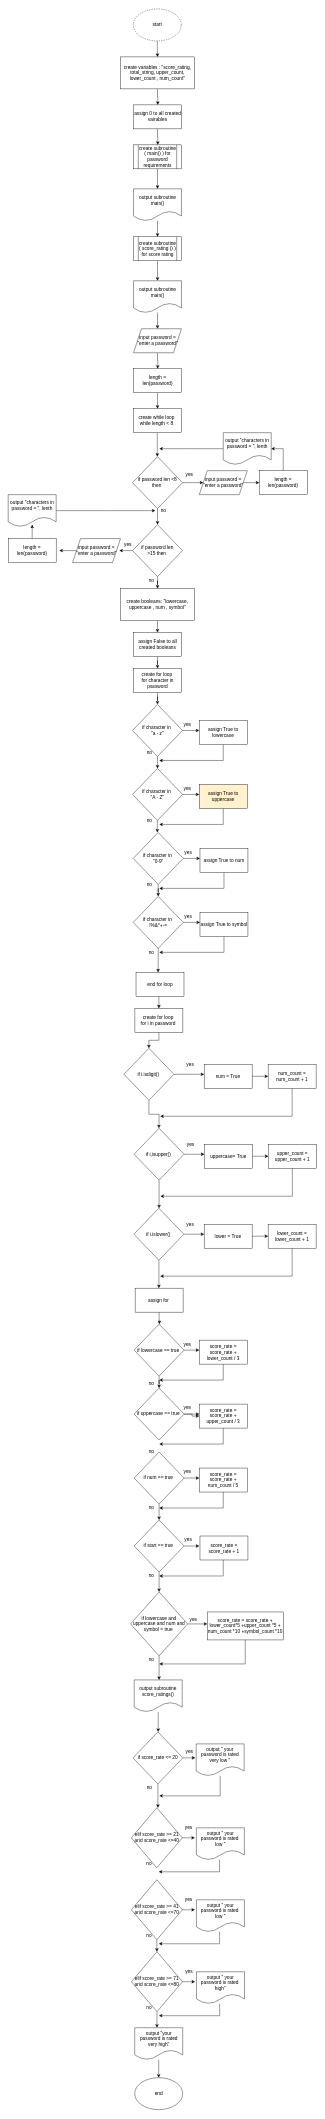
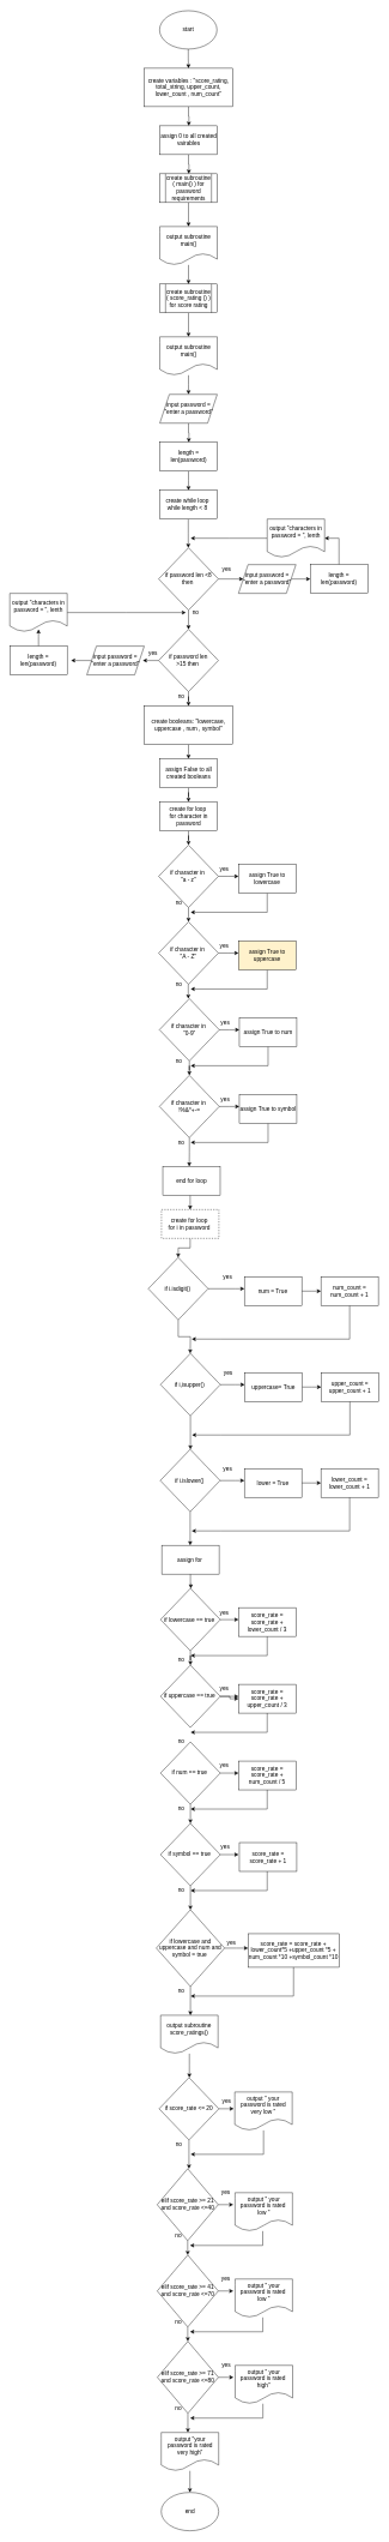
- <mxCell id="3" value="start" style="ellipse;whiteSpace=wrap;html=1;dashed=1;" vertex="1" parent="1"><mxGeometry x="333" y="20" width="120" height="80" as="geometry" /></mxCell>
+ <mxCell id="3" value="start" style="ellipse;whiteSpace=wrap;html=1;" vertex="1" parent="1"><mxGeometry x="333" y="20" width="120" height="80" as="geometry" /></mxCell>
- <mxCell id="79" value="create for loop&amp;nbsp;&lt;br&gt;for i in password&amp;nbsp;" style="rounded=0;whiteSpace=wrap;html=1;" vertex="1" parent="1"><mxGeometry x="337" y="2520" width="120" height="60" as="geometry" /></mxCell>
+ <mxCell id="79" value="create for loop&amp;nbsp;&lt;br&gt;for i in password&amp;nbsp;" style="rounded=0;whiteSpace=wrap;html=1;dashed=1;" vertex="1" parent="1"><mxGeometry x="337" y="2520" width="120" height="60" as="geometry" /></mxCell>
- <mxCell id="110" value="if start == true&amp;nbsp;" style="rhombus;whiteSpace=wrap;html=1;" vertex="1" parent="1"><mxGeometry x="335" y="3800" width="125" height="130" as="geometry" /></mxCell>
+ <mxCell id="110" value="if symbol == true&amp;nbsp;" style="rhombus;whiteSpace=wrap;html=1;" vertex="1" parent="1"><mxGeometry x="335" y="3800" width="125" height="130" as="geometry" /></mxCell>
+ <mxCell id="153" style="edgeStyle=orthogonalEdgeStyle;rounded=0;orthogonalLoop=1;jettySize=auto;html=1;" edge="1" parent="1" source="154" target="161"><mxGeometry relative="1" as="geometry" /></mxCell>
